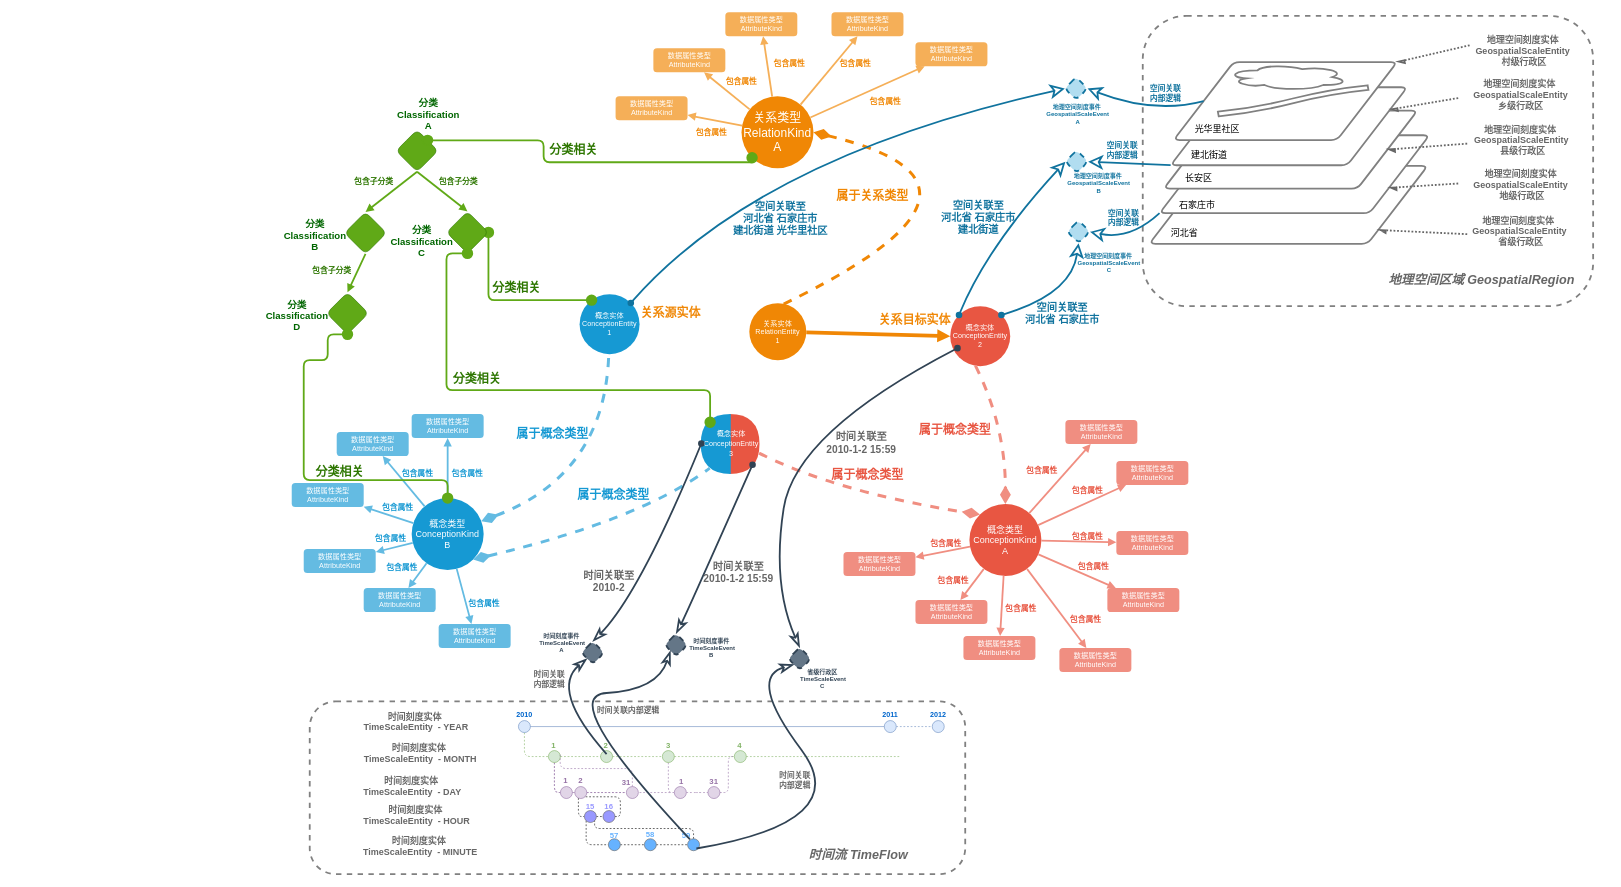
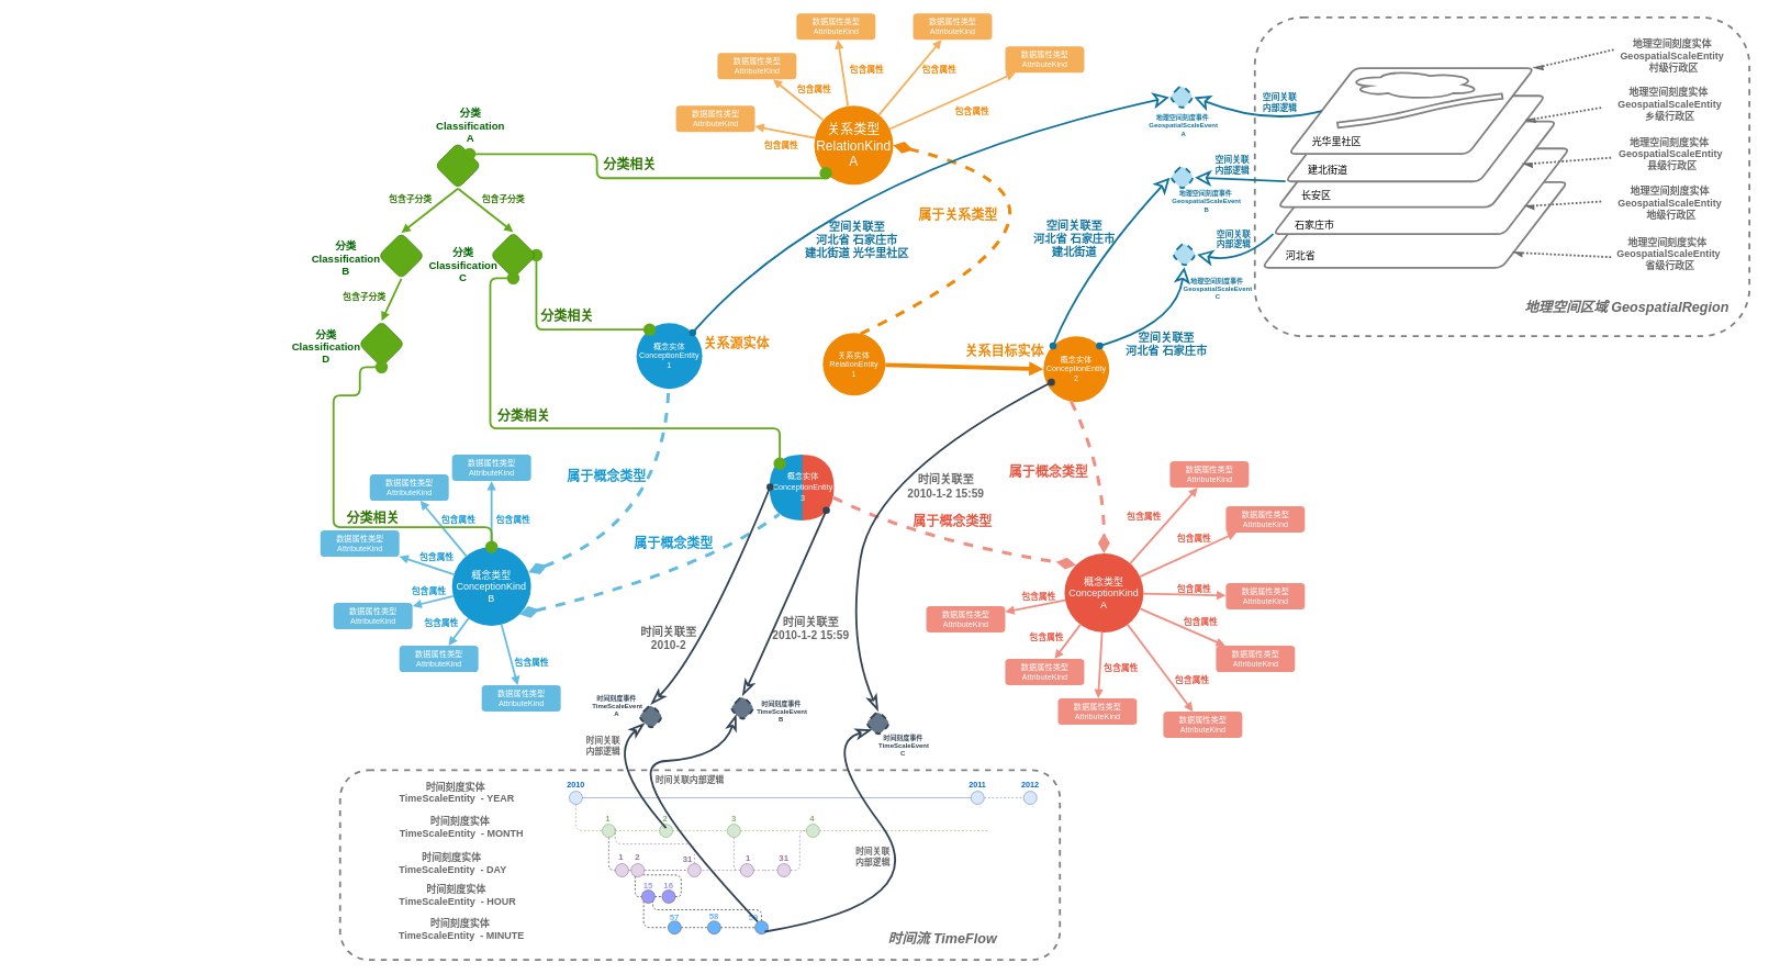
- <mxCell id="36" value="&lt;font color=&quot;#ffffff&quot; style=&quot;font-size: 12px;&quot;&gt;&lt;span style=&quot;font-size: 12px;&quot;&gt;概念实体ConceptionEntity&lt;br style=&quot;font-size: 12px;&quot;&gt;2&lt;br style=&quot;font-size: 12px;&quot;&gt;&lt;/span&gt;&lt;/font&gt;" style="ellipse;whiteSpace=wrap;html=1;aspect=fixed;fontSize=12;fillColor=#E85642;strokeColor=none;rounded=1;" parent="1" vertex="1"><mxGeometry x="1178" y="510" width="100" height="100" as="geometry" /></mxCell>
+ <mxCell id="36" value="&lt;font color=&quot;#ffffff&quot; style=&quot;font-size: 12px;&quot;&gt;&lt;span style=&quot;font-size: 12px;&quot;&gt;概念实体ConceptionEntity&lt;br style=&quot;font-size: 12px;&quot;&gt;2&lt;br style=&quot;font-size: 12px;&quot;&gt;&lt;/span&gt;&lt;/font&gt;" style="ellipse;whiteSpace=wrap;html=1;aspect=fixed;fontSize=12;fillColor=#f08705;strokeColor=none;rounded=1;" parent="1" vertex="1"><mxGeometry x="1178" y="510" width="100" height="100" as="geometry" /></mxCell>
- <mxCell id="190" value="省级行政区&lt;div&gt;&amp;nbsp;TimeScaleEvent&lt;div&gt;C&lt;/div&gt;&lt;/div&gt;" style="text;html=1;strokeColor=none;fillColor=none;align=center;verticalAlign=middle;whiteSpace=wrap;rounded=1;fontSize=10;fontColor=#314354;fontStyle=1;" parent="1" vertex="1"><mxGeometry x="930" y="1117" width="70" height="30" as="geometry" /></mxCell>
+ <mxCell id="190" value="时间刻度事件&lt;div&gt;&amp;nbsp;TimeScaleEvent&lt;div&gt;C&lt;/div&gt;&lt;/div&gt;" style="text;html=1;strokeColor=none;fillColor=none;align=center;verticalAlign=middle;whiteSpace=wrap;rounded=1;fontSize=10;fontColor=#314354;fontStyle=1;" parent="1" vertex="1"><mxGeometry x="930" y="1117" width="70" height="30" as="geometry" /></mxCell>
